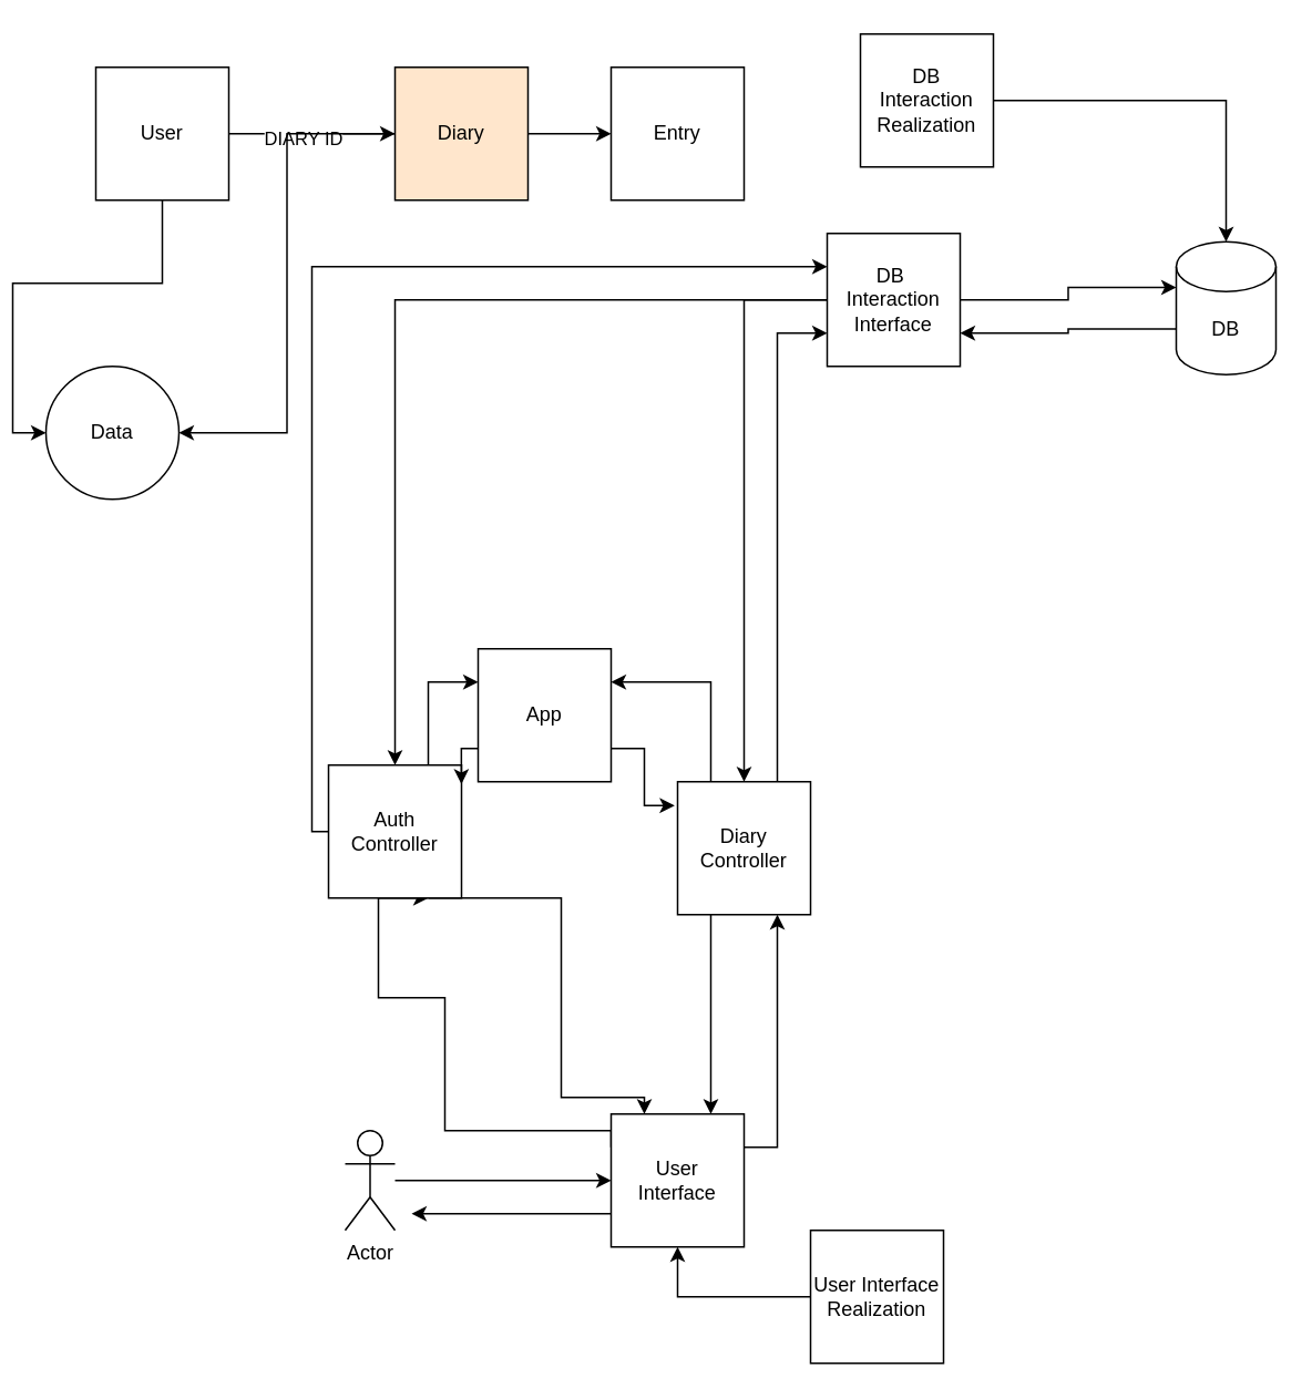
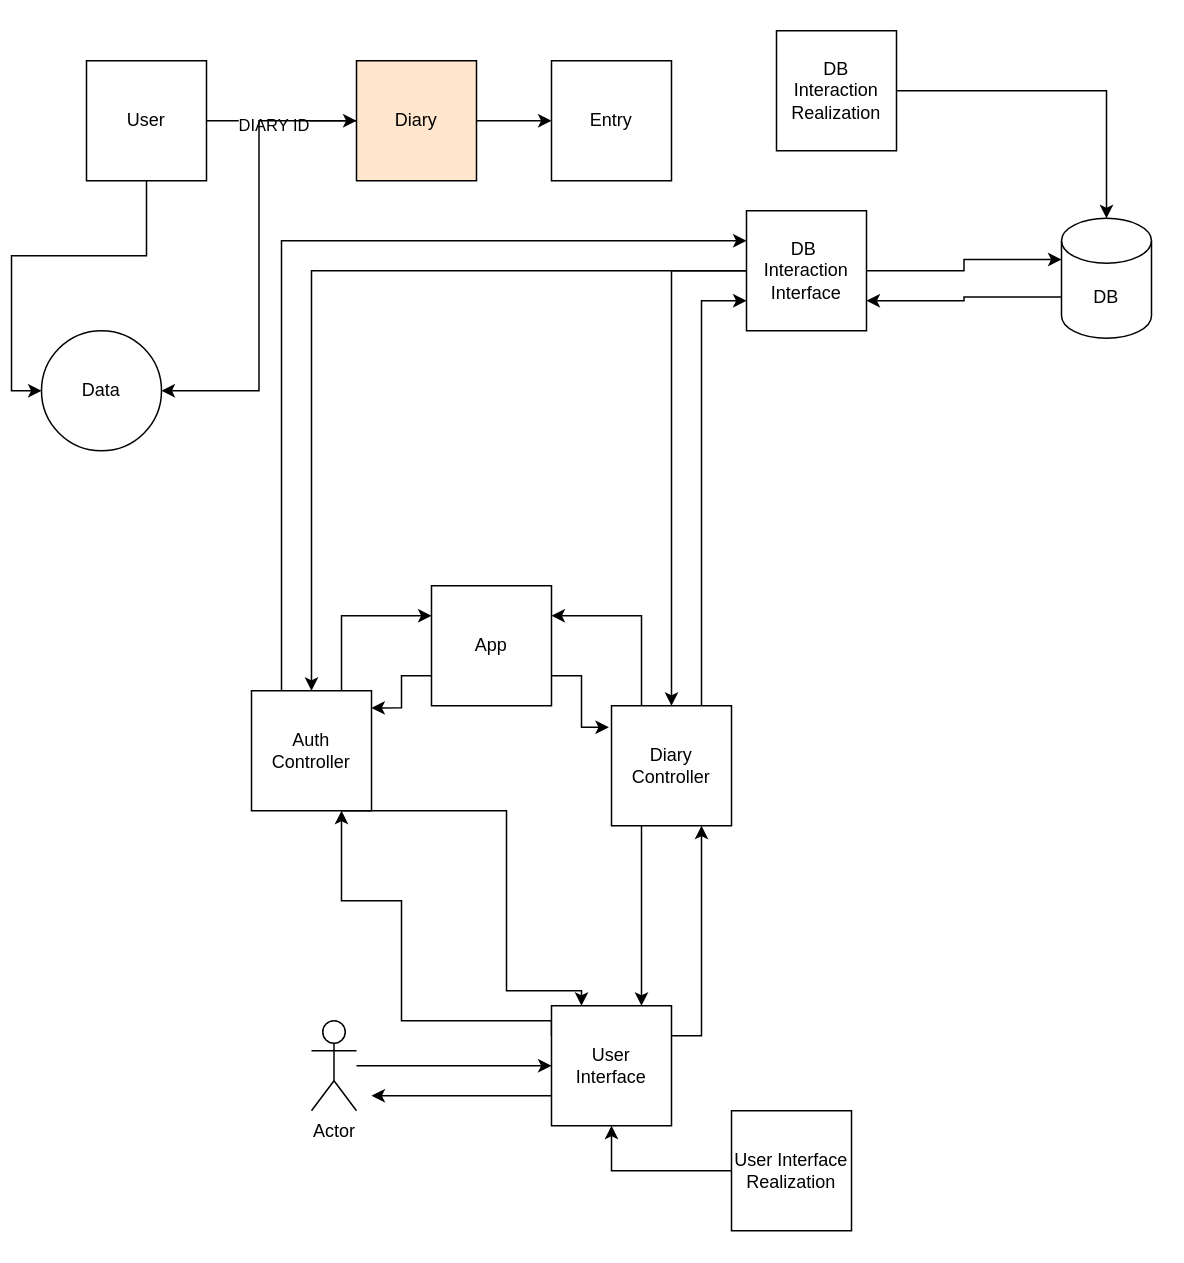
- <mxCell id="35" value="Auth Controller" style="whiteSpace=wrap;html=1;aspect=fixed;" vertex="1" parent="1"><mxGeometry x="190" y="460" width="80" height="80" as="geometry" /></mxCell>
+ <mxCell id="35" value="Auth Controller" style="whiteSpace=wrap;html=1;aspect=fixed;" vertex="1" parent="1"><mxGeometry x="160" y="460" width="80" height="80" as="geometry" /></mxCell>
